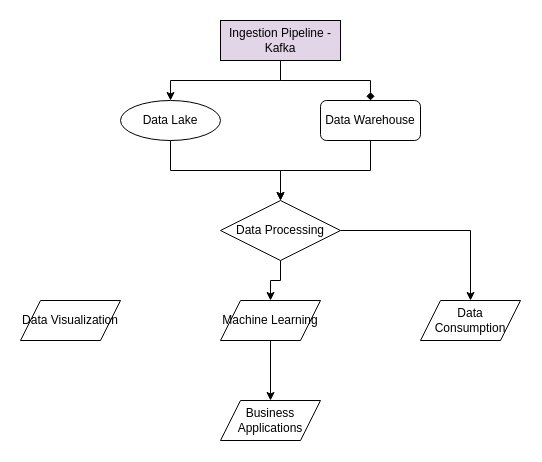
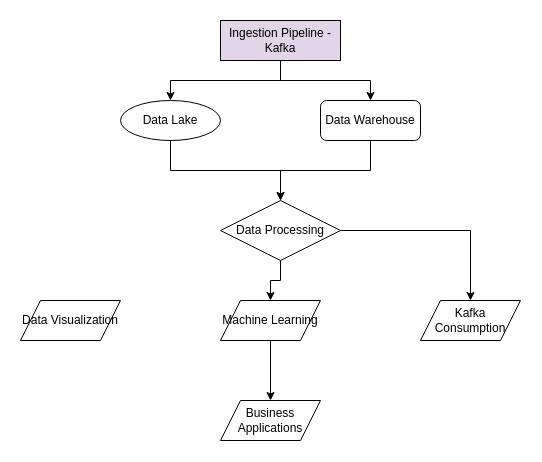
- <mxCell id="11" value="" style="edgeStyle=orthogonalEdgeStyle;rounded=0;orthogonalLoop=1;jettySize=auto;html=1;endArrow=diamond;" edge="1" parent="1" source="4" target="3"><mxGeometry relative="1" as="geometry" /></mxCell>
+ <mxCell id="11" value="" style="edgeStyle=orthogonalEdgeStyle;rounded=0;orthogonalLoop=1;jettySize=auto;html=1;" edge="1" parent="1" source="4" target="3"><mxGeometry relative="1" as="geometry" /></mxCell>
- <mxCell id="8" value="Data Consumption" style="shape=parallelogram;whiteSpace=wrap;html=1;" vertex="1" parent="1"><mxGeometry x="420" y="300" width="100" height="40" as="geometry" /></mxCell>
+ <mxCell id="8" value="Kafka Consumption" style="shape=parallelogram;whiteSpace=wrap;html=1;" vertex="1" parent="1"><mxGeometry x="420" y="300" width="100" height="40" as="geometry" /></mxCell>
